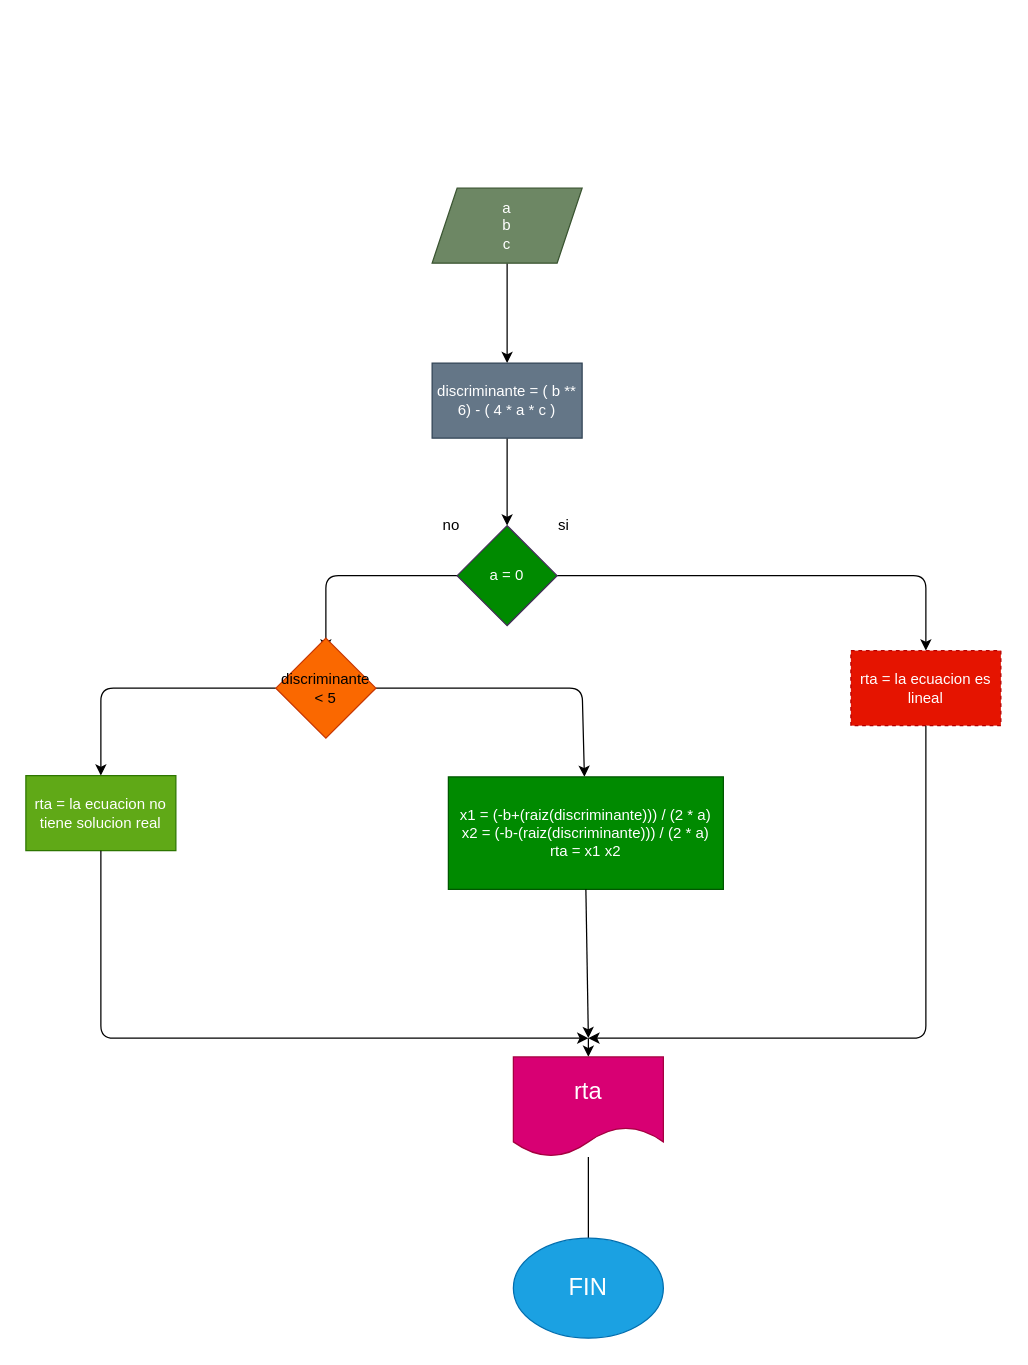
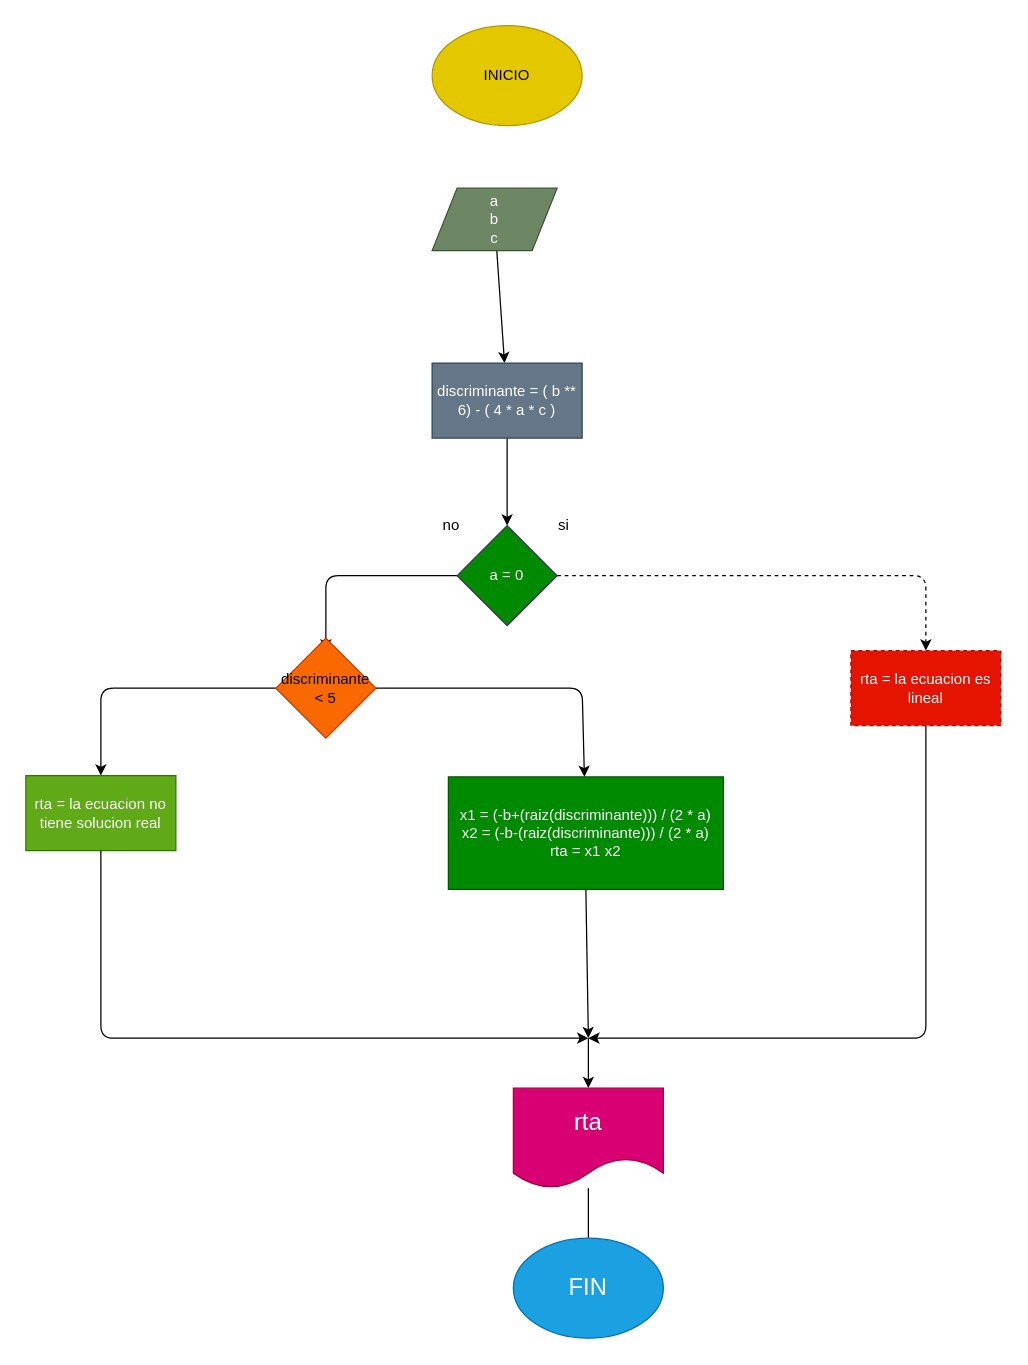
+ <mxCell id="2" value="INICIO" style="ellipse;whiteSpace=wrap;html=1;fillColor=#e3c800;fontColor=#000000;strokeColor=#B09500;" vertex="1" parent="1"><mxGeometry x="345" y="20" width="120" height="80" as="geometry" /></mxCell>
- <mxCell id="4" value="a&lt;br&gt;b&lt;br&gt;c" style="shape=parallelogram;perimeter=parallelogramPerimeter;whiteSpace=wrap;html=1;fixedSize=1;fillColor=#6d8764;fontColor=#ffffff;strokeColor=#3A5431;" vertex="1" parent="1"><mxGeometry x="345" y="150" width="120" height="60" as="geometry" /></mxCell>
+ <mxCell id="4" value="a&lt;br&gt;b&lt;br&gt;c" style="shape=parallelogram;perimeter=parallelogramPerimeter;whiteSpace=wrap;html=1;fixedSize=1;fillColor=#6d8764;fontColor=#ffffff;strokeColor=#3A5431;" vertex="1" parent="1"><mxGeometry x="345" y="150" width="100" height="50" as="geometry" /></mxCell>
- <mxCell id="7" value="" style="edgeStyle=none;html=1;exitX=1;exitY=0.5;exitDx=0;exitDy=0;" edge="1" parent="1" source="9" target="12"><mxGeometry relative="1" as="geometry"><Array as="points"><mxPoint x="740" y="460" /></Array></mxGeometry></mxCell>
+ <mxCell id="7" value="" style="edgeStyle=none;html=1;exitX=1;exitY=0.5;exitDx=0;exitDy=0;dashed=1;" edge="1" parent="1" source="9" target="12"><mxGeometry relative="1" as="geometry"><Array as="points"><mxPoint x="740" y="460" /></Array></mxGeometry></mxCell>
- <mxCell id="23" value="&lt;font style=&quot;font-size: 19px;&quot;&gt;rta&lt;/font&gt;" style="shape=document;whiteSpace=wrap;html=1;boundedLbl=1;fillColor=#d80073;fontColor=#ffffff;strokeColor=#A50040;" vertex="1" parent="1"><mxGeometry x="410" y="845" width="120" height="80" as="geometry" /></mxCell>
+ <mxCell id="23" value="&lt;font style=&quot;font-size: 19px;&quot;&gt;rta&lt;/font&gt;" style="shape=document;whiteSpace=wrap;html=1;boundedLbl=1;fillColor=#d80073;fontColor=#ffffff;strokeColor=#A50040;" vertex="1" parent="1"><mxGeometry x="410" y="870" width="120" height="80" as="geometry" /></mxCell>
